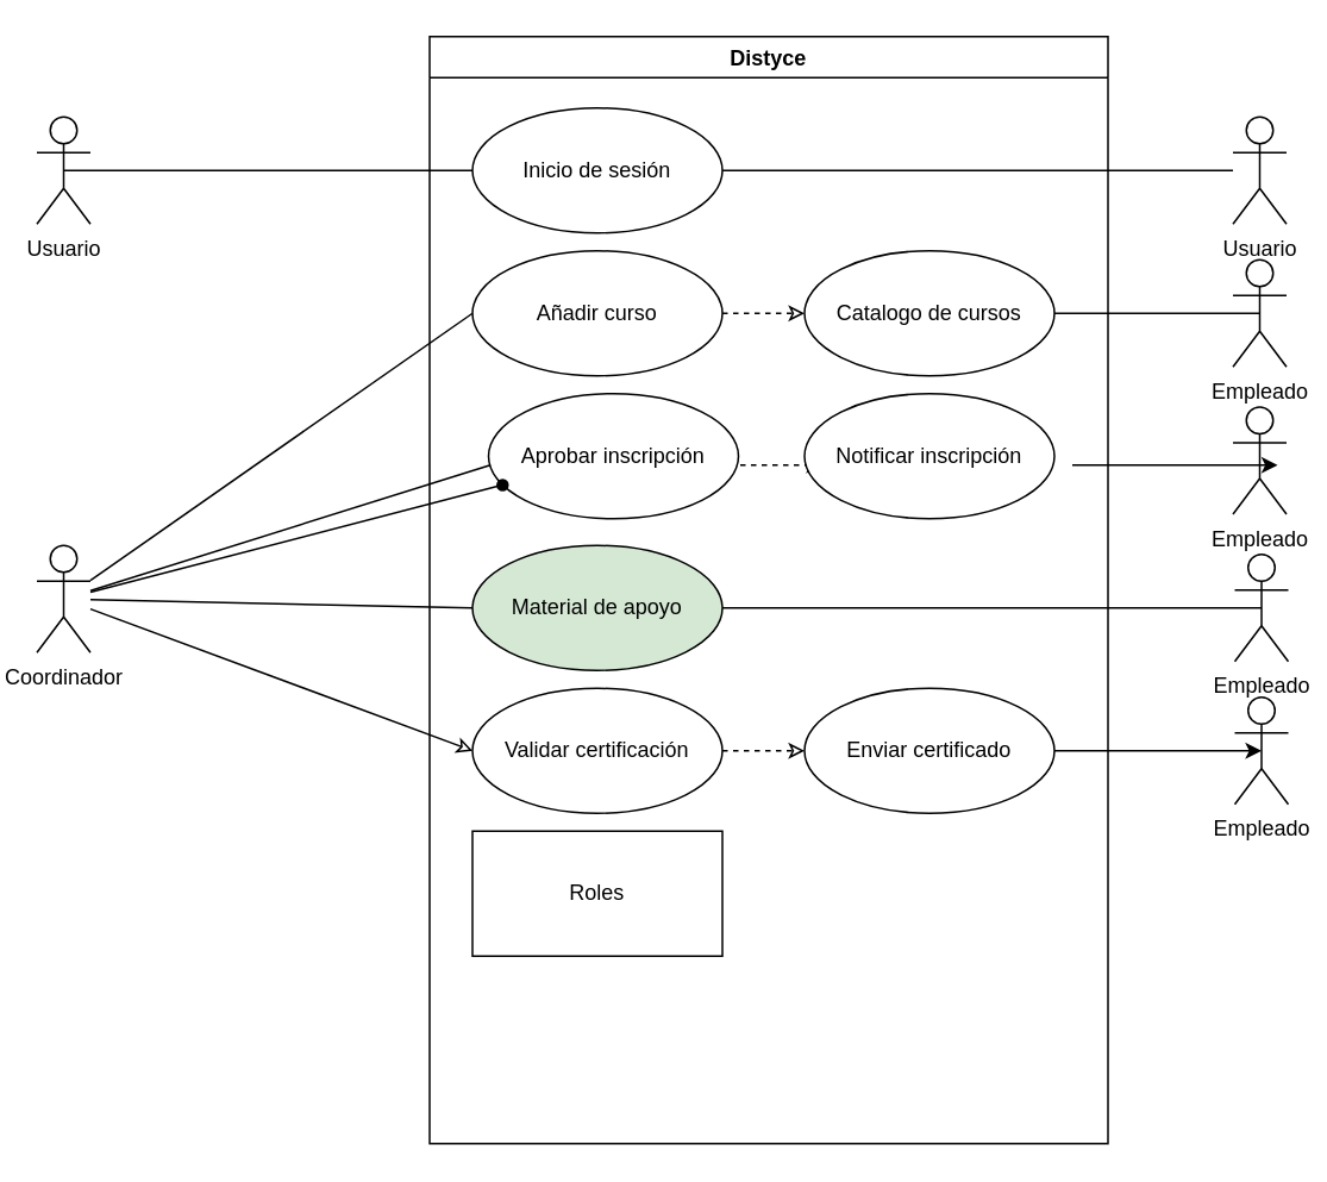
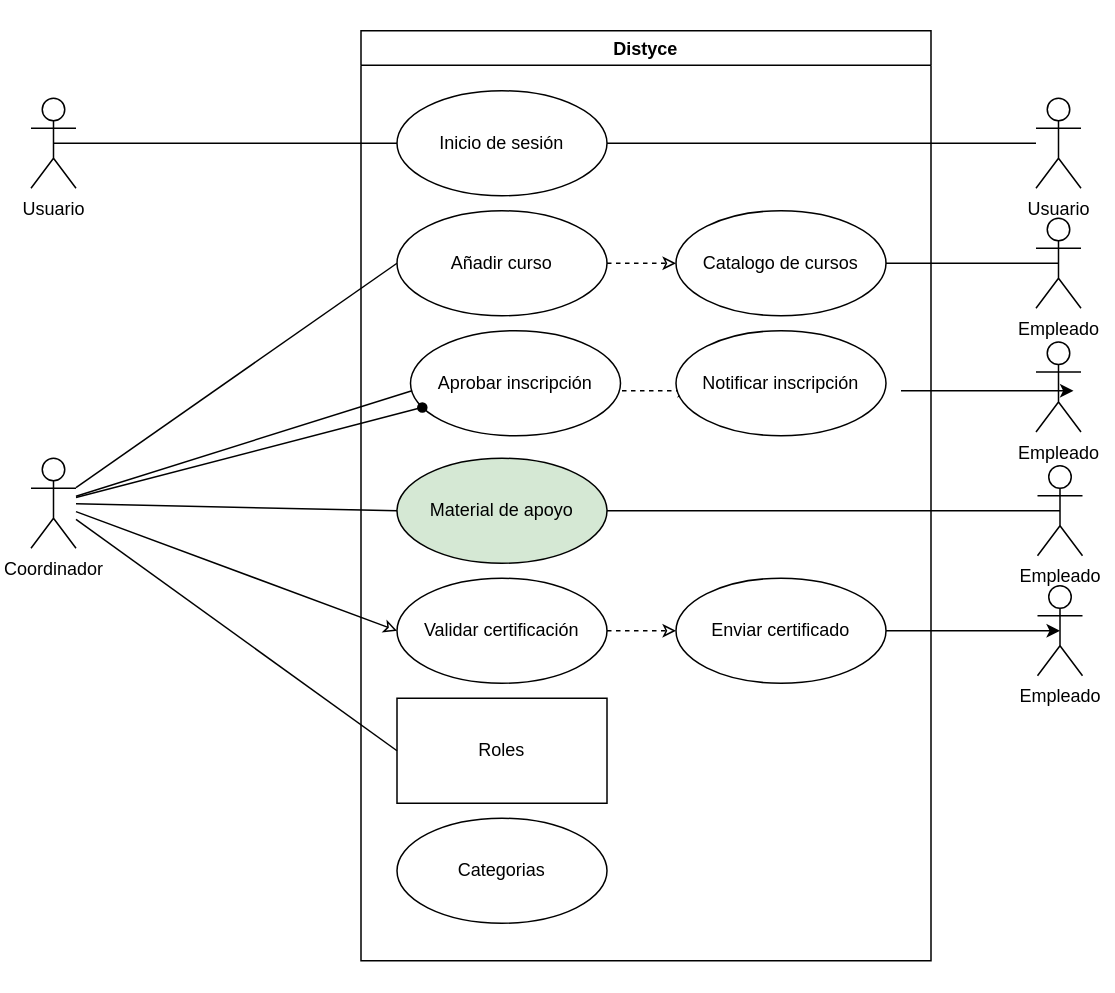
+ <mxCell id="19" style="edgeStyle=none;rounded=0;orthogonalLoop=1;jettySize=auto;html=1;entryX=0;entryY=0.5;entryDx=0;entryDy=0;endArrow=none;endFill=0;" parent="1" source="16" target="4" edge="1"><mxGeometry relative="1" as="geometry" /></mxCell>
+ <mxCell id="13" value="Categorias" style="ellipse;whiteSpace=wrap;html=1;" parent="2" vertex="1"><mxGeometry x="24" y="525" width="140" height="70" as="geometry" /></mxCell>
